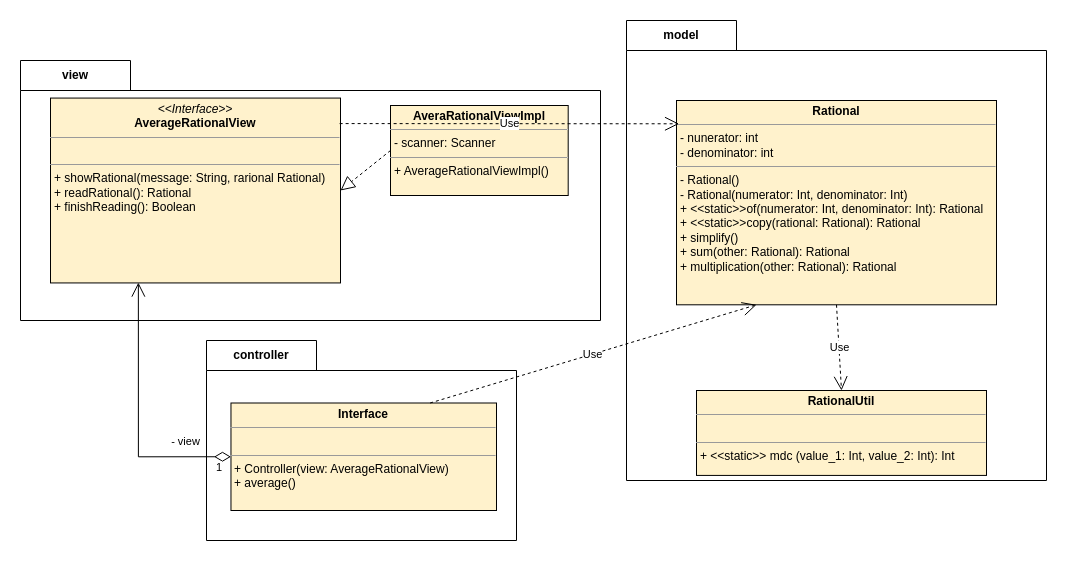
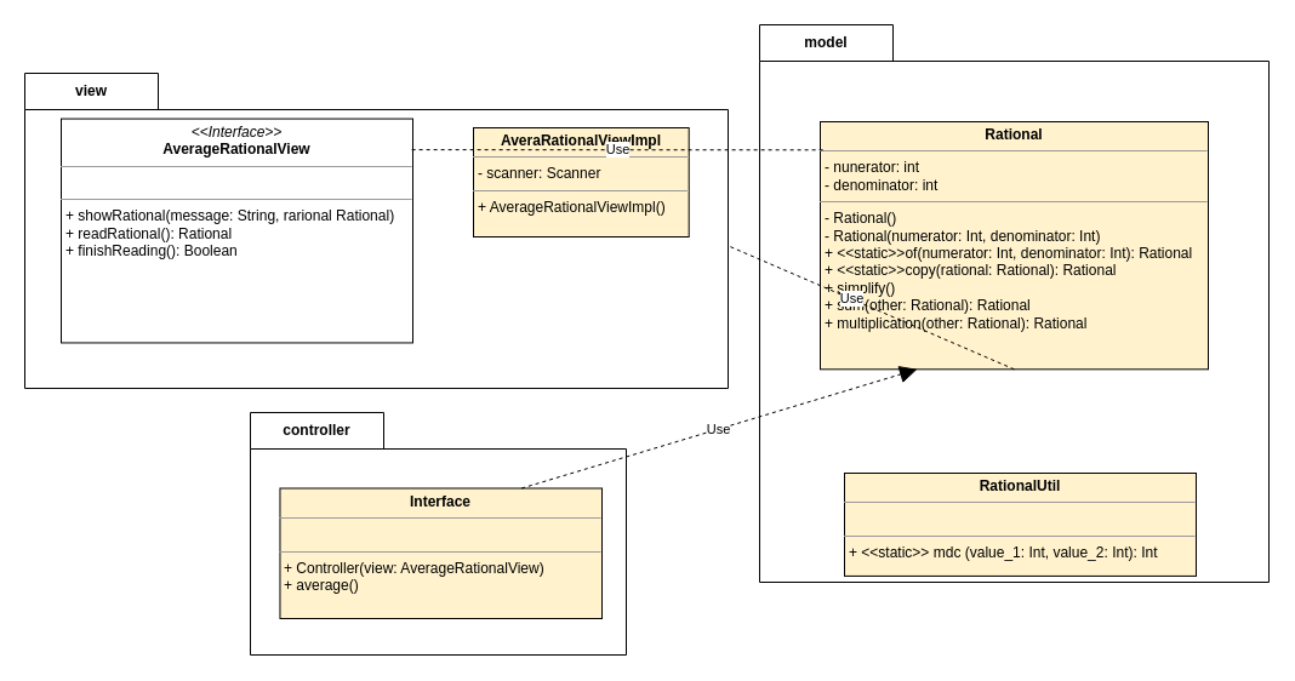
- <mxCell id="15" value="Use" style="endArrow=open;endSize=12;dashed=1;html=1;rounded=0;entryX=0.008;entryY=0.114;entryDx=0;entryDy=0;exitX=0.997;exitY=0.138;exitDx=0;exitDy=0;exitPerimeter=0;entryPerimeter=0;" edge="1" parent="1" source="9" target="4"><mxGeometry width="160" relative="1" as="geometry"><mxPoint x="566" y="130" as="sourcePoint" /><mxPoint x="676" y="320" as="targetPoint" /></mxGeometry></mxCell>
+ <mxCell id="15" value="Use" style="endArrow=none;endSize=12;dashed=1;html=1;rounded=0;entryX=0.008;entryY=0.114;entryDx=0;entryDy=0;exitX=0.997;exitY=0.138;exitDx=0;exitDy=0;exitPerimeter=0;entryPerimeter=0;" edge="1" parent="1" source="9" target="4"><mxGeometry width="160" relative="1" as="geometry"><mxPoint x="566" y="130" as="sourcePoint" /><mxPoint x="676" y="320" as="targetPoint" /></mxGeometry></mxCell>
- <mxCell id="11" value="" style="endArrow=block;dashed=1;endFill=0;endSize=12;html=1;rounded=0;entryX=1;entryY=0.5;entryDx=0;entryDy=0;exitX=0;exitY=0.5;exitDx=0;exitDy=0;" edge="1" parent="7" source="10" target="9"><mxGeometry width="160" relative="1" as="geometry"><mxPoint x="550.256" y="290" as="sourcePoint" /><mxPoint x="669.231" y="290" as="targetPoint" /></mxGeometry></mxCell>
- <mxCell id="9" value="&lt;p style=&quot;margin:0px;margin-top:4px;text-align:center;&quot;&gt;&lt;i&gt;&amp;lt;&amp;lt;Interface&amp;gt;&amp;gt;&lt;/i&gt;&lt;br&gt;&lt;b&gt;AverageRationalView&lt;/b&gt;&lt;br&gt;&lt;/p&gt;&lt;hr size=&quot;1&quot;&gt;&lt;p style=&quot;margin:0px;margin-left:4px;&quot;&gt;&lt;br&gt;&lt;/p&gt;&lt;hr size=&quot;1&quot;&gt;&lt;p style=&quot;margin:0px;margin-left:4px;&quot;&gt;+ showRational(message: String, rarional Rational)&lt;br&gt;+ readRational(): Rational&lt;/p&gt;&lt;p style=&quot;margin:0px;margin-left:4px;&quot;&gt;+ finishReading(): Boolean&lt;br&gt;&lt;/p&gt;" style="verticalAlign=top;align=left;overflow=fill;html=1;whiteSpace=wrap;fillColor=#fff2cc;strokeColor=#000000;" vertex="1" parent="7"><mxGeometry x="30" y="37.57" width="290" height="184.87" as="geometry" /></mxCell>
+ <mxCell id="9" value="&lt;p style=&quot;margin:0px;margin-top:4px;text-align:center;&quot;&gt;&lt;i&gt;&amp;lt;&amp;lt;Interface&amp;gt;&amp;gt;&lt;/i&gt;&lt;br&gt;&lt;b&gt;AverageRationalView&lt;/b&gt;&lt;br&gt;&lt;/p&gt;&lt;hr size=&quot;1&quot;&gt;&lt;p style=&quot;margin:0px;margin-left:4px;&quot;&gt;&lt;br&gt;&lt;/p&gt;&lt;hr size=&quot;1&quot;&gt;&lt;p style=&quot;margin:0px;margin-left:4px;&quot;&gt;+ showRational(message: String, rarional Rational)&lt;br&gt;+ readRational(): Rational&lt;/p&gt;&lt;p style=&quot;margin:0px;margin-left:4px;&quot;&gt;+ finishReading(): Boolean&lt;br&gt;&lt;/p&gt;" style="verticalAlign=top;align=left;overflow=fill;html=1;whiteSpace=wrap;fillColor=#ffffff;strokeColor=#000000;" vertex="1" parent="7"><mxGeometry x="30" y="37.57" width="290" height="184.87" as="geometry" /></mxCell>
- <mxCell id="18" value="Use" style="endArrow=open;endSize=12;dashed=1;html=1;rounded=0;exitX=0.75;exitY=0;exitDx=0;exitDy=0;entryX=0.25;entryY=1;entryDx=0;entryDy=0;" edge="1" parent="1" source="14" target="4"><mxGeometry width="160" relative="1" as="geometry"><mxPoint x="516" y="320" as="sourcePoint" /><mxPoint x="676" y="320" as="targetPoint" /></mxGeometry></mxCell>
+ <mxCell id="18" value="Use" style="endArrow=block;endSize=12;dashed=1;html=1;rounded=0;exitX=0.75;exitY=0;exitDx=0;exitDy=0;entryX=0.25;entryY=1;entryDx=0;entryDy=0;" edge="1" parent="1" source="14" target="4"><mxGeometry width="160" relative="1" as="geometry"><mxPoint x="516" y="320" as="sourcePoint" /><mxPoint x="676" y="320" as="targetPoint" /></mxGeometry></mxCell>
- <mxCell id="6" value="Use" style="endArrow=open;endSize=12;dashed=1;html=1;rounded=0;entryX=0.5;entryY=0;entryDx=0;entryDy=0;exitX=0.5;exitY=1;exitDx=0;exitDy=0;" edge="1" parent="2" source="4" target="5"><mxGeometry width="160" relative="1" as="geometry"><mxPoint x="-71.842" y="460" as="sourcePoint" /><mxPoint x="16.579" y="460" as="targetPoint" /></mxGeometry></mxCell>
+ <mxCell id="6" value="Use" style="endArrow=open;endSize=12;dashed=1;html=1;rounded=0;exitX=0.5;exitY=1;exitDx=0;exitDy=0;" edge="1" parent="2" source="4" target="10"><mxGeometry width="160" relative="1" as="geometry"><mxPoint x="-71.842" y="460" as="sourcePoint" /><mxPoint x="16.579" y="460" as="targetPoint" /></mxGeometry></mxCell>
- <mxCell id="16" value="1" style="endArrow=open;html=1;endSize=12;startArrow=diamondThin;startSize=14;startFill=0;edgeStyle=orthogonalEdgeStyle;align=left;verticalAlign=bottom;rounded=0;exitX=0;exitY=0.5;exitDx=0;exitDy=0;entryX=0.303;entryY=0.998;entryDx=0;entryDy=0;entryPerimeter=0;" edge="1" parent="1" source="14" target="9"><mxGeometry x="-0.877" y="20" relative="1" as="geometry"><mxPoint x="516" y="320" as="sourcePoint" /><mxPoint x="676" y="320" as="targetPoint" /><mxPoint as="offset" /></mxGeometry></mxCell>
- <mxCell id="17" value="- view" style="edgeLabel;html=1;align=center;verticalAlign=middle;resizable=0;points=[];" vertex="1" connectable="0" parent="16"><mxGeometry x="-0.309" y="2" relative="1" as="geometry"><mxPoint x="46" y="-18" as="offset" /></mxGeometry></mxCell>
